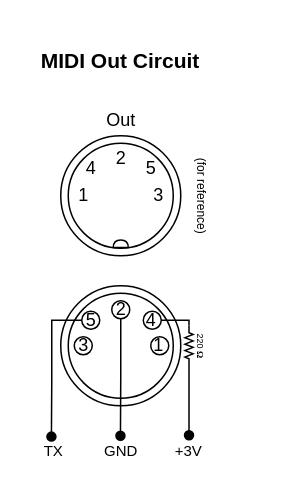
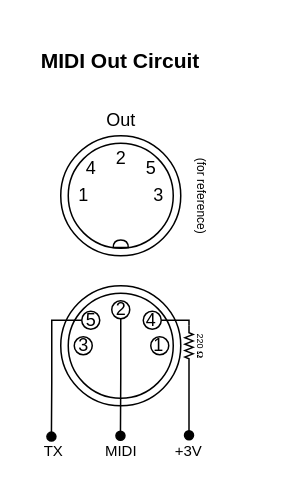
- <mxCell id="27" value="&lt;font style=&quot;font-size: 10px;&quot;&gt;GND&lt;/font&gt;" style="text;html=1;align=center;verticalAlign=middle;resizable=0;points=[];autosize=1;fontSize=10;" parent="1" vertex="1"><mxGeometry x="60" y="290" width="40" height="20" as="geometry" /></mxCell>
+ <mxCell id="27" value="&lt;font style=&quot;font-size: 10px;&quot;&gt;MIDI&lt;/font&gt;" style="text;html=1;align=center;verticalAlign=middle;resizable=0;points=[];autosize=1;fontSize=10;" parent="1" vertex="1"><mxGeometry x="60" y="290" width="40" height="20" as="geometry" /></mxCell>
